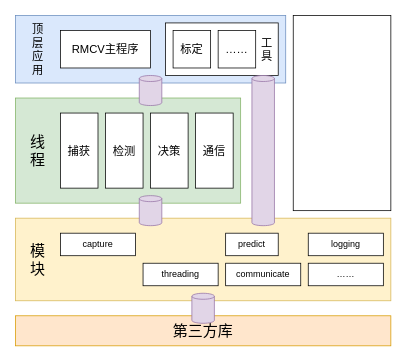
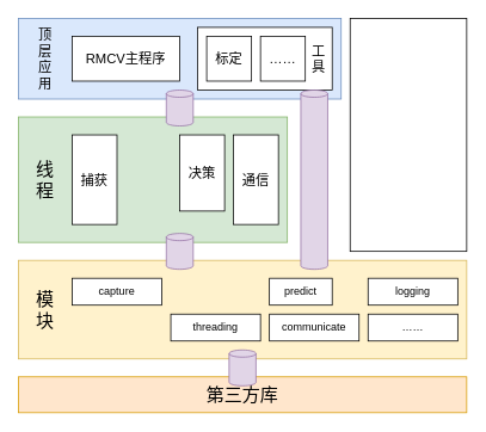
- <mxCell id="12" value="检测" style="rounded=0;whiteSpace=wrap;html=1;fontSize=15;" vertex="1" parent="1"><mxGeometry x="140" y="150" width="50" height="100" as="geometry" /></mxCell>
- <mxCell id="14" value="&lt;span style=&quot;font-size: 15px&quot;&gt;决策&lt;/span&gt;" style="rounded=0;whiteSpace=wrap;html=1;fontSize=15;" vertex="1" parent="1"><mxGeometry x="200" y="150" width="50" height="100" as="geometry" /></mxCell>
+ <mxCell id="14" value="&lt;span style=&quot;font-size: 15px&quot;&gt;决策&lt;/span&gt;" style="rounded=0;whiteSpace=wrap;html=1;fontSize=15;" vertex="1" parent="1"><mxGeometry x="200" y="150" width="50" height="85" as="geometry" /></mxCell>
